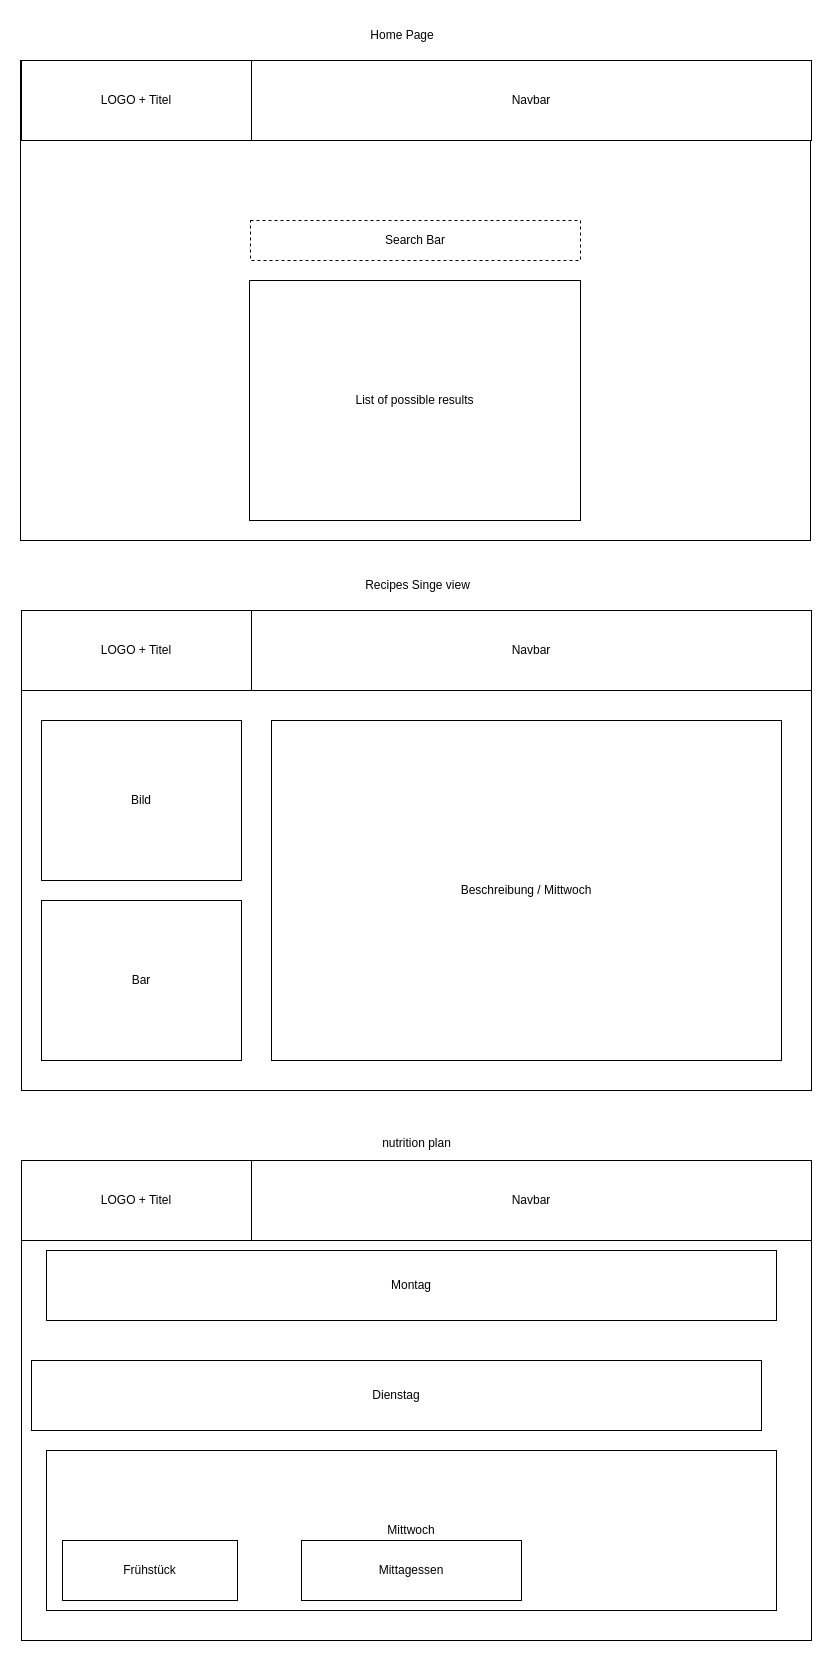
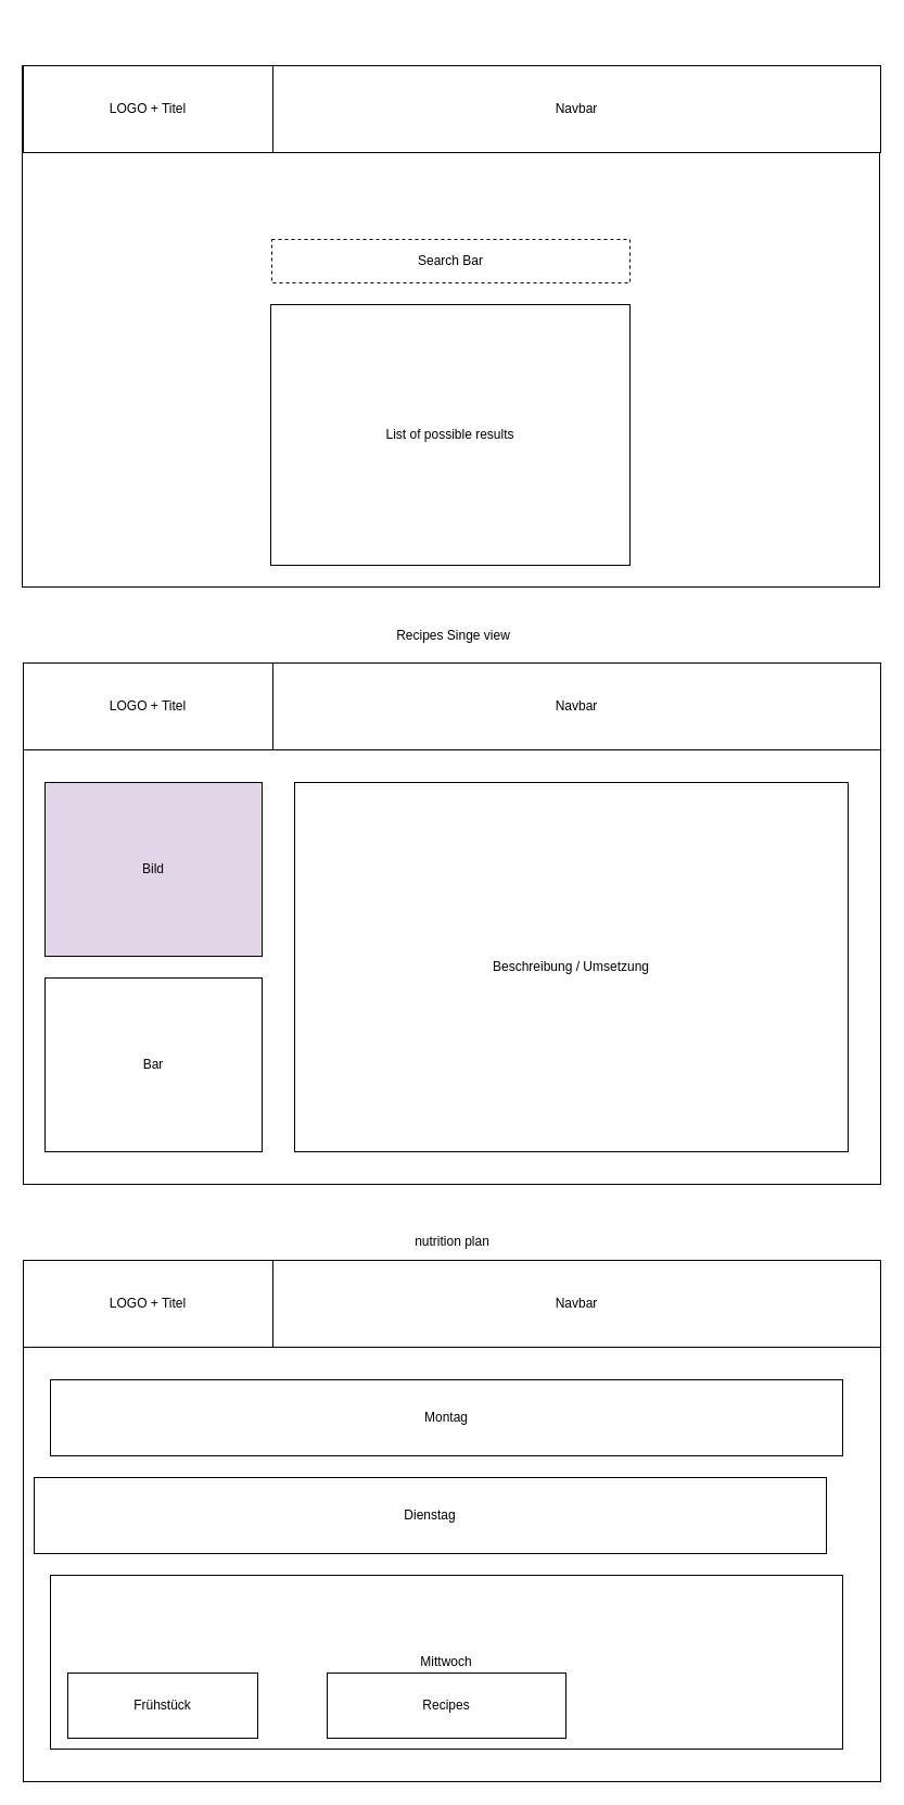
- <mxCell id="21" value="Home Page" style="text;html=1;strokeColor=none;fillColor=none;align=center;verticalAlign=middle;whiteSpace=wrap;rounded=0;" vertex="1" parent="1"><mxGeometry x="362" y="20" width="80" height="30" as="geometry" /></mxCell>
- <mxCell id="10" value="Bild" style="rounded=0;whiteSpace=wrap;html=1;" vertex="1" parent="1"><mxGeometry x="41" y="720" width="200" height="160" as="geometry" /></mxCell>
+ <mxCell id="10" value="Bild" style="rounded=0;whiteSpace=wrap;html=1;fillColor=#e1d5e7;" vertex="1" parent="1"><mxGeometry x="41" y="720" width="200" height="160" as="geometry" /></mxCell>
- <mxCell id="12" value="Beschreibung / Mittwoch" style="rounded=0;whiteSpace=wrap;html=1;" vertex="1" parent="1"><mxGeometry x="271" y="720" width="510" height="340" as="geometry" /></mxCell>
+ <mxCell id="12" value="Beschreibung / Umsetzung" style="rounded=0;whiteSpace=wrap;html=1;" vertex="1" parent="1"><mxGeometry x="271" y="720" width="510" height="340" as="geometry" /></mxCell>
- <mxCell id="16" value="Montag" style="rounded=0;whiteSpace=wrap;html=1;" vertex="1" parent="1"><mxGeometry x="46" y="1250" width="730" height="70" as="geometry" /></mxCell>
+ <mxCell id="16" value="Montag" style="rounded=0;whiteSpace=wrap;html=1;" vertex="1" parent="1"><mxGeometry x="46" y="1270" width="730" height="70" as="geometry" /></mxCell>
- <mxCell id="20" value="Mittagessen" style="rounded=0;whiteSpace=wrap;html=1;" vertex="1" parent="1"><mxGeometry x="301" y="1540" width="220" height="60" as="geometry" /></mxCell>
+ <mxCell id="20" value="Recipes" style="rounded=0;whiteSpace=wrap;html=1;" vertex="1" parent="1"><mxGeometry x="301" y="1540" width="220" height="60" as="geometry" /></mxCell>
